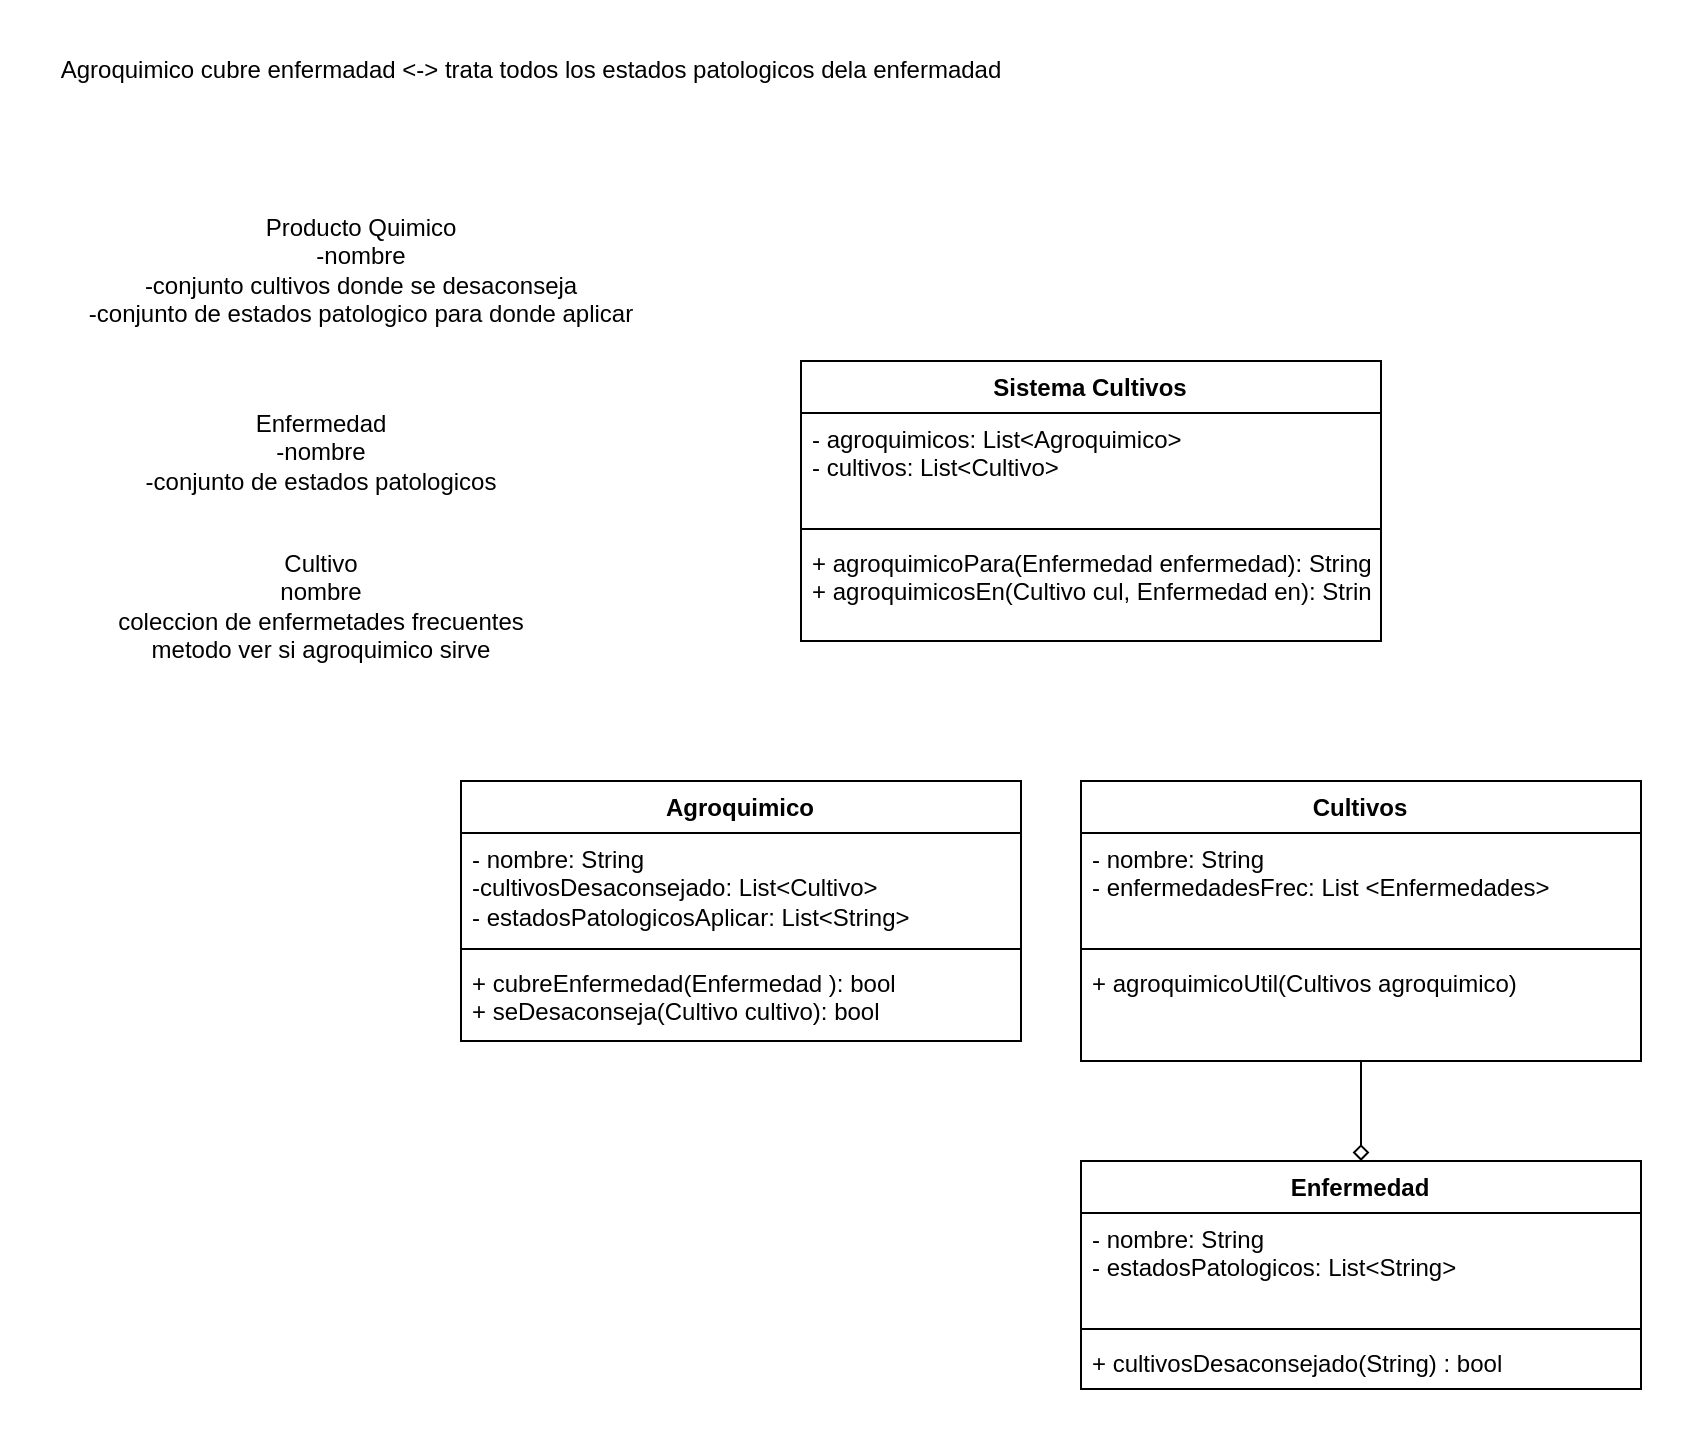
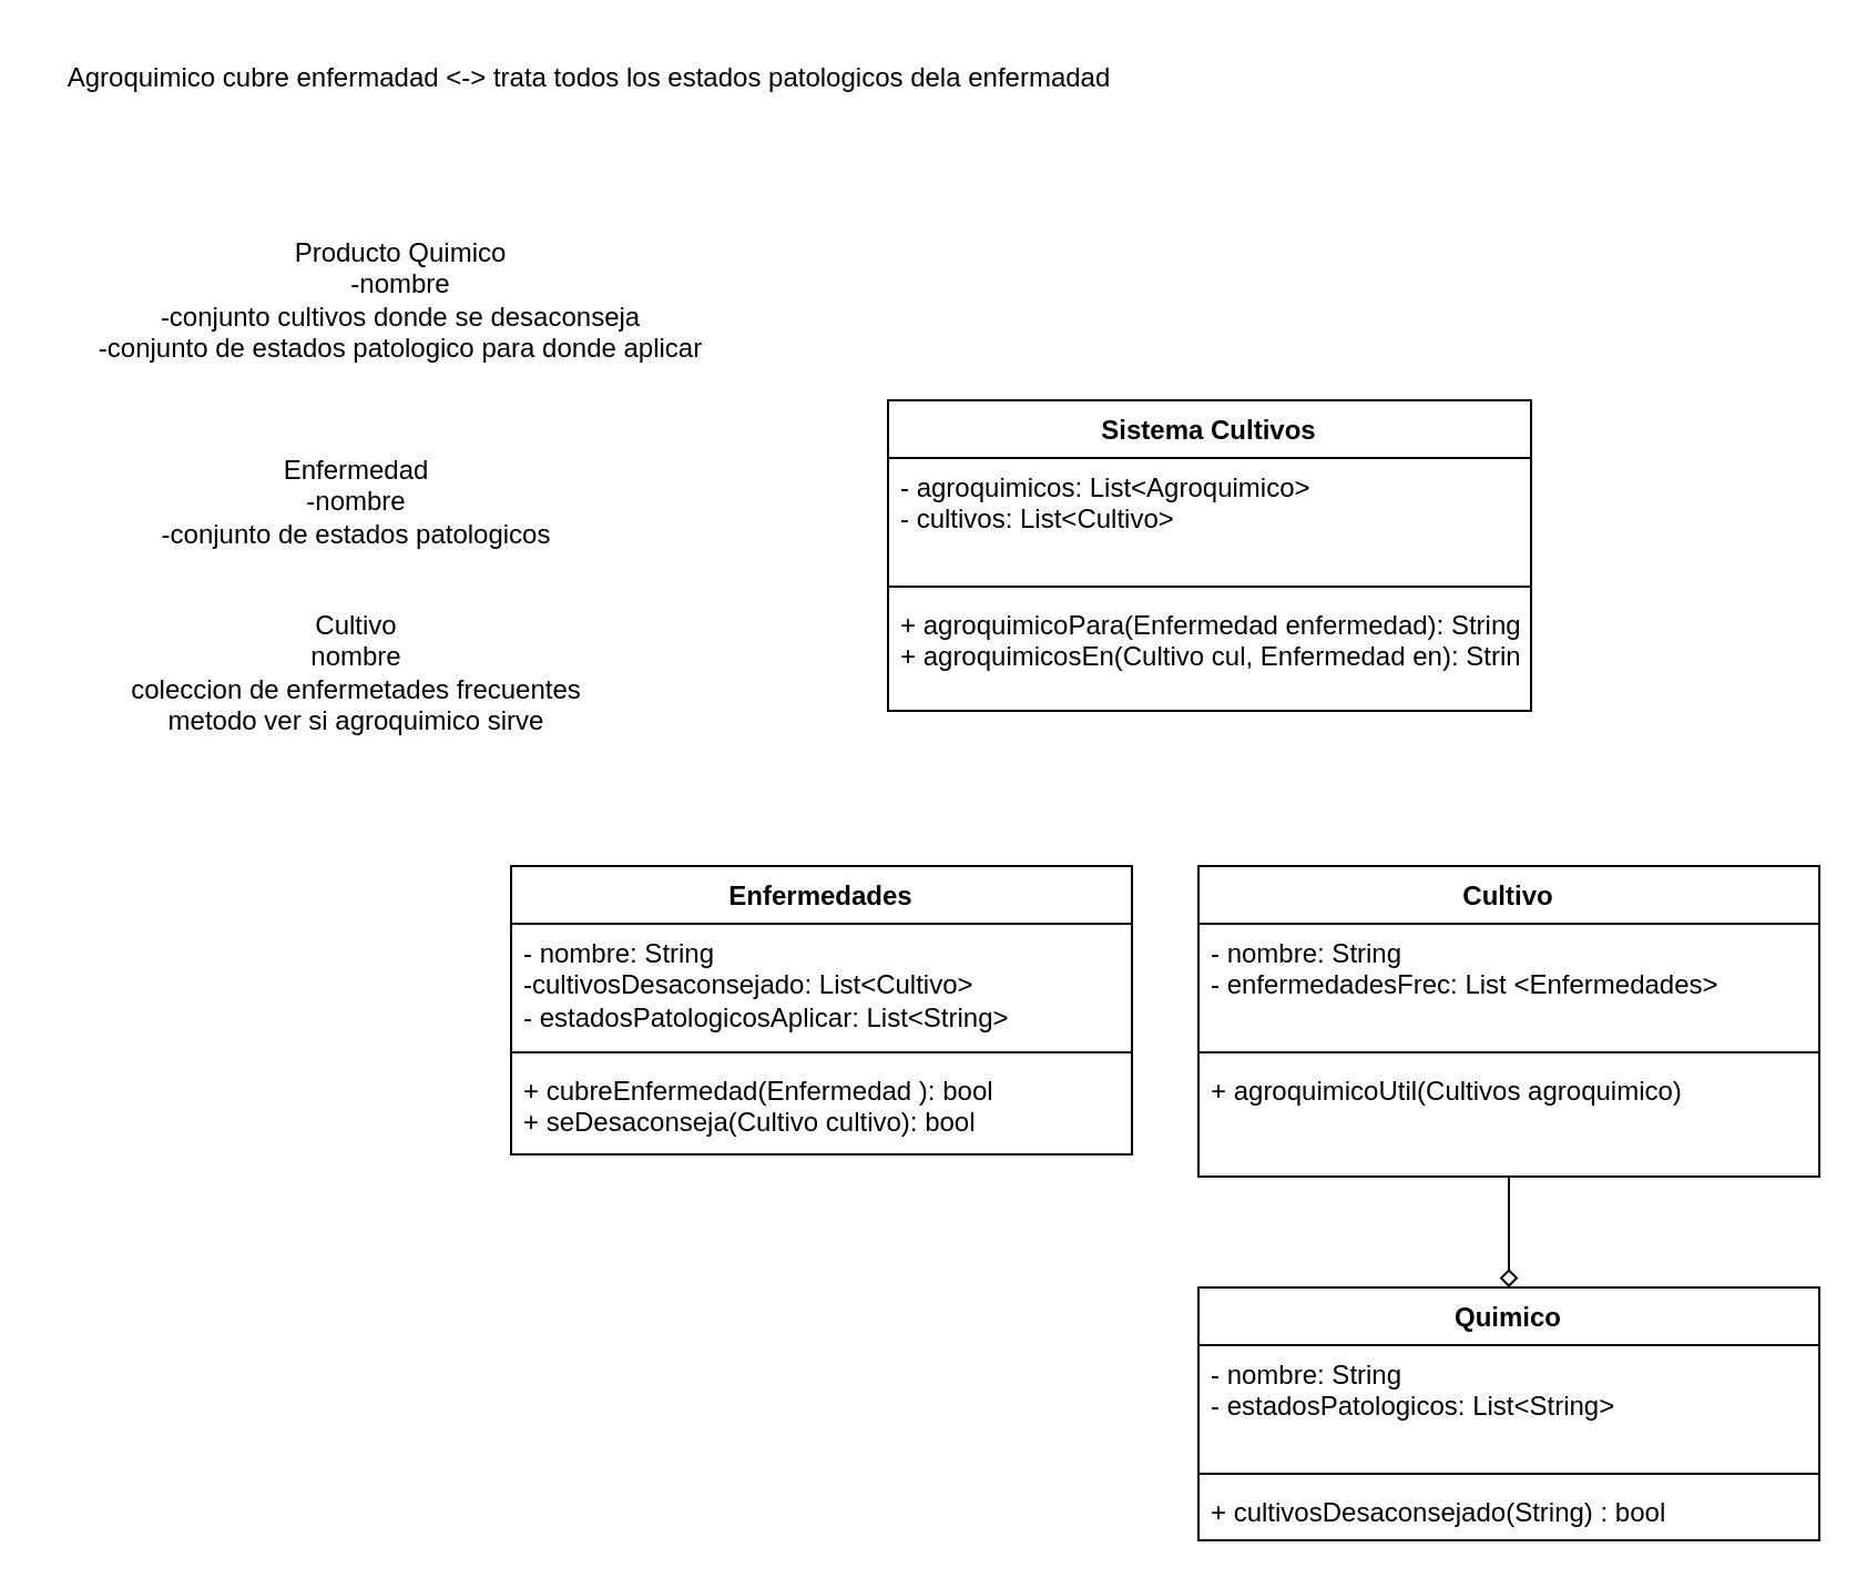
- <mxCell id="6" value="Agroquimico" style="swimlane;fontStyle=1;align=center;verticalAlign=top;childLayout=stackLayout;horizontal=1;startSize=26;horizontalStack=0;resizeParent=1;resizeParentMax=0;resizeLast=0;collapsible=1;marginBottom=0;whiteSpace=wrap;html=1;" vertex="1" parent="1"><mxGeometry x="230" y="390" width="280" height="130" as="geometry" /></mxCell>
+ <mxCell id="6" value="Enfermedades" style="swimlane;fontStyle=1;align=center;verticalAlign=top;childLayout=stackLayout;horizontal=1;startSize=26;horizontalStack=0;resizeParent=1;resizeParentMax=0;resizeLast=0;collapsible=1;marginBottom=0;whiteSpace=wrap;html=1;" vertex="1" parent="1"><mxGeometry x="230" y="390" width="280" height="130" as="geometry" /></mxCell>
- <mxCell id="15" value="Cultivos" style="swimlane;fontStyle=1;align=center;verticalAlign=top;childLayout=stackLayout;horizontal=1;startSize=26;horizontalStack=0;resizeParent=1;resizeParentMax=0;resizeLast=0;collapsible=1;marginBottom=0;whiteSpace=wrap;html=1;" vertex="1" parent="1"><mxGeometry x="540" y="390" width="280" height="140" as="geometry" /></mxCell>
+ <mxCell id="15" value="Cultivo" style="swimlane;fontStyle=1;align=center;verticalAlign=top;childLayout=stackLayout;horizontal=1;startSize=26;horizontalStack=0;resizeParent=1;resizeParentMax=0;resizeLast=0;collapsible=1;marginBottom=0;whiteSpace=wrap;html=1;" vertex="1" parent="1"><mxGeometry x="540" y="390" width="280" height="140" as="geometry" /></mxCell>
- <mxCell id="10" value="Enfermedad" style="swimlane;fontStyle=1;align=center;verticalAlign=top;childLayout=stackLayout;horizontal=1;startSize=26;horizontalStack=0;resizeParent=1;resizeParentMax=0;resizeLast=0;collapsible=1;marginBottom=0;whiteSpace=wrap;html=1;" vertex="1" parent="1"><mxGeometry x="540" y="580" width="280" height="114" as="geometry" /></mxCell>
+ <mxCell id="10" value="Quimico" style="swimlane;fontStyle=1;align=center;verticalAlign=top;childLayout=stackLayout;horizontal=1;startSize=26;horizontalStack=0;resizeParent=1;resizeParentMax=0;resizeLast=0;collapsible=1;marginBottom=0;whiteSpace=wrap;html=1;" vertex="1" parent="1"><mxGeometry x="540" y="580" width="280" height="114" as="geometry" /></mxCell>
